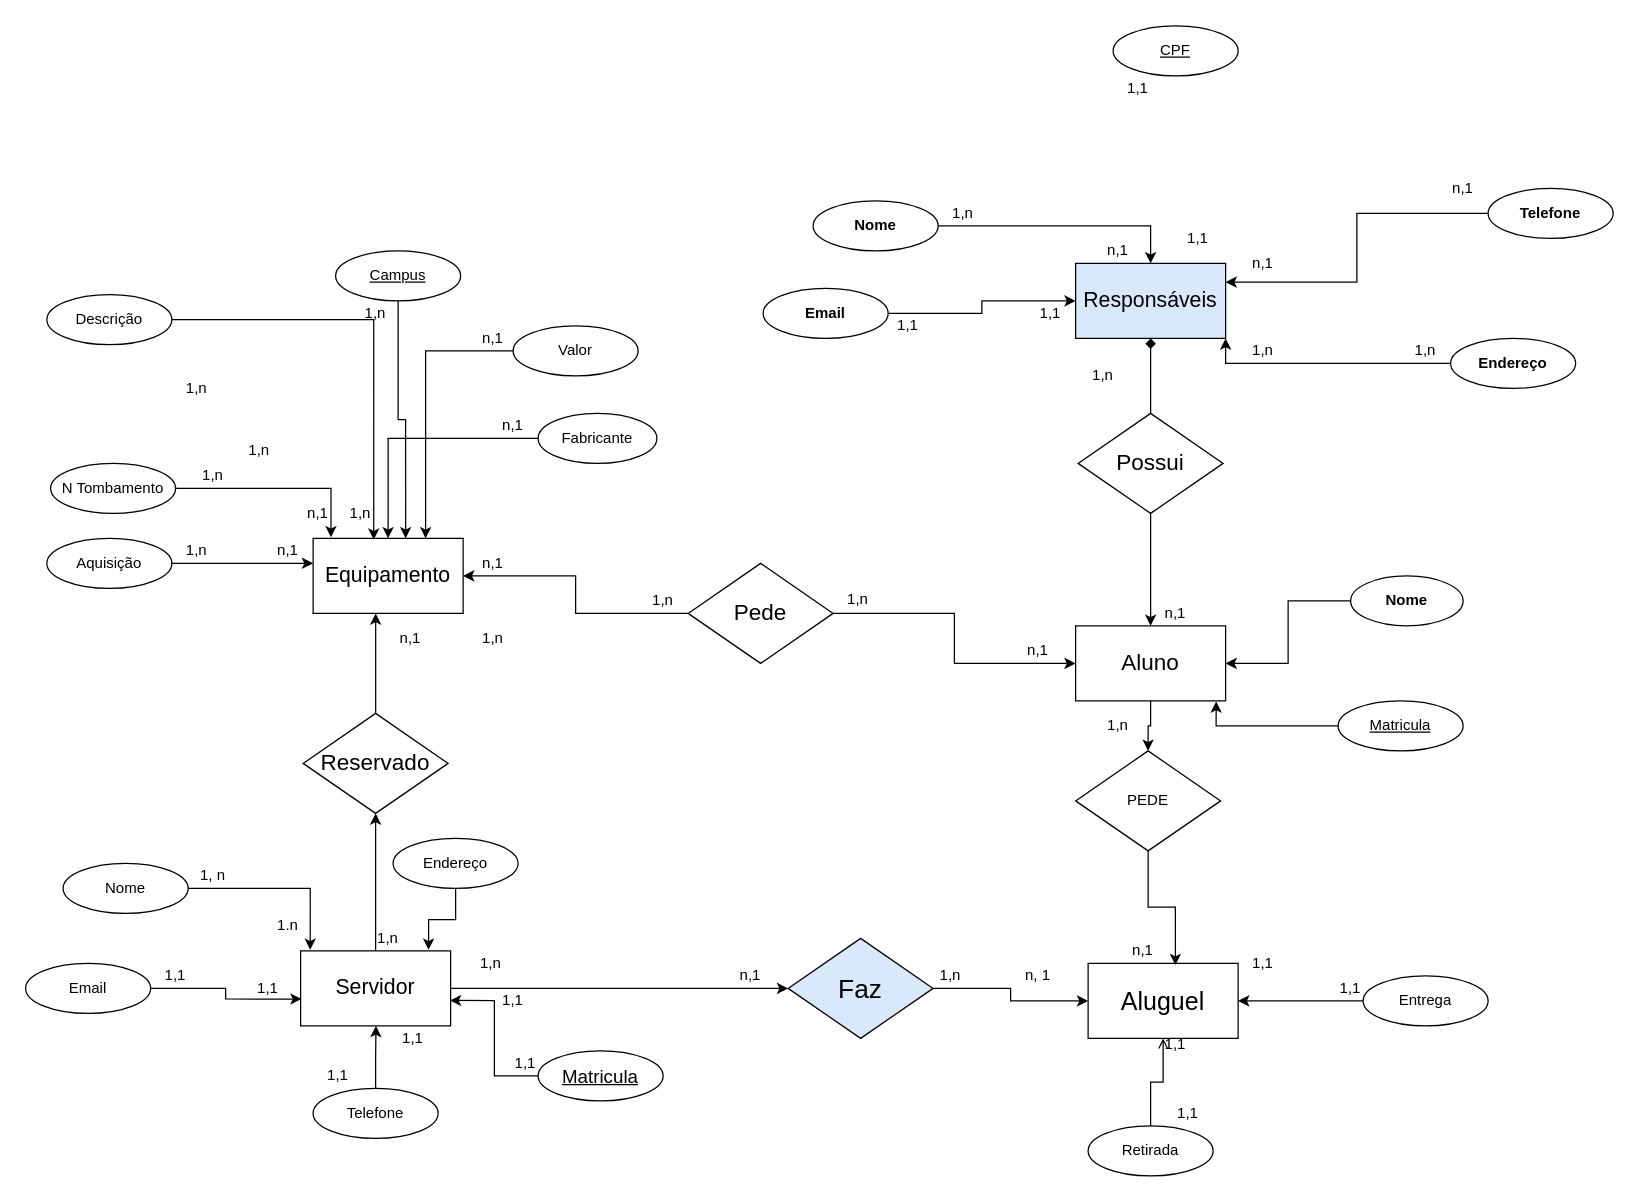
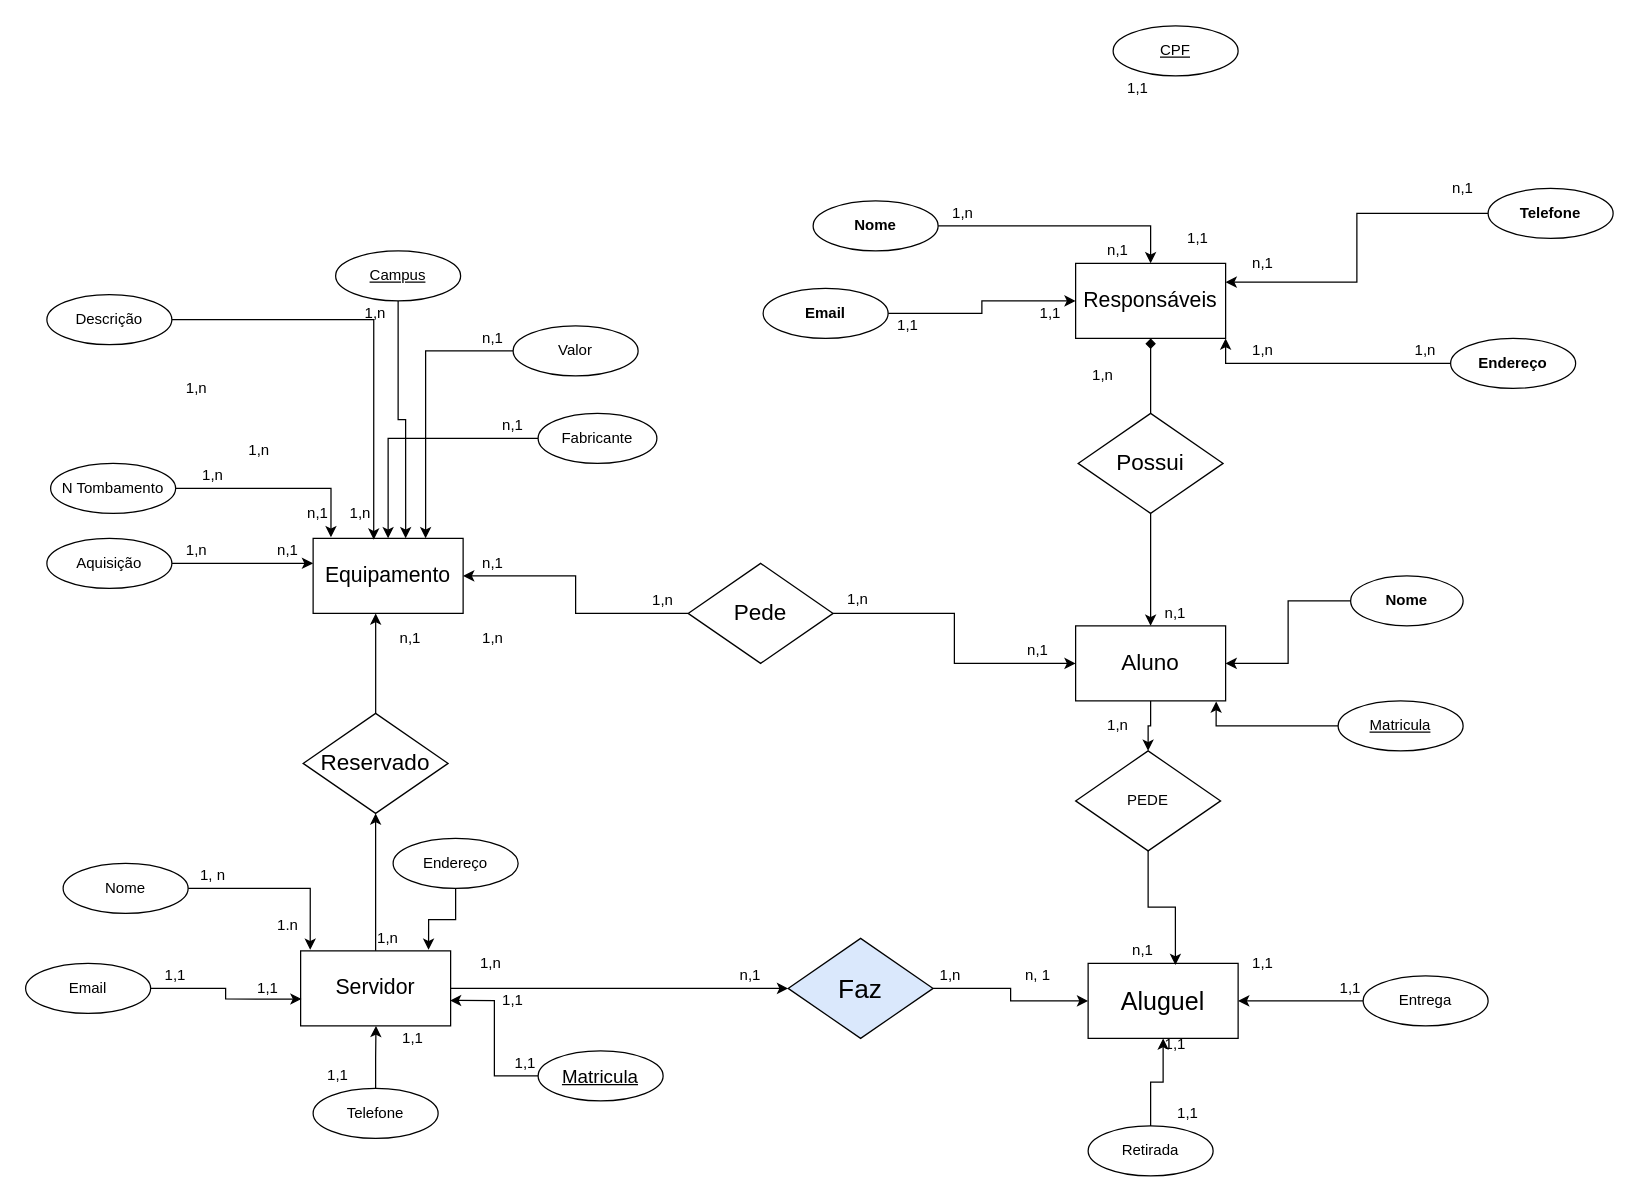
- <mxCell id="12" value="&lt;font style=&quot;font-size: 17px&quot;&gt;Responsáveis&lt;/font&gt;" style="rounded=0;whiteSpace=wrap;html=1;fillColor=#dae8fc;" vertex="1" parent="1"><mxGeometry x="860" y="210" width="120" height="60" as="geometry" /></mxCell>
+ <mxCell id="12" value="&lt;font style=&quot;font-size: 17px&quot;&gt;Responsáveis&lt;/font&gt;" style="rounded=0;whiteSpace=wrap;html=1;" vertex="1" parent="1"><mxGeometry x="860" y="210" width="120" height="60" as="geometry" /></mxCell>
- <mxCell id="67" style="edgeStyle=orthogonalEdgeStyle;rounded=0;orthogonalLoop=1;jettySize=auto;html=1;endArrow=open;" edge="1" parent="1" source="68" target="16"><mxGeometry relative="1" as="geometry" /></mxCell>
+ <mxCell id="67" style="edgeStyle=orthogonalEdgeStyle;rounded=0;orthogonalLoop=1;jettySize=auto;html=1;" edge="1" parent="1" source="68" target="16"><mxGeometry relative="1" as="geometry" /></mxCell>
